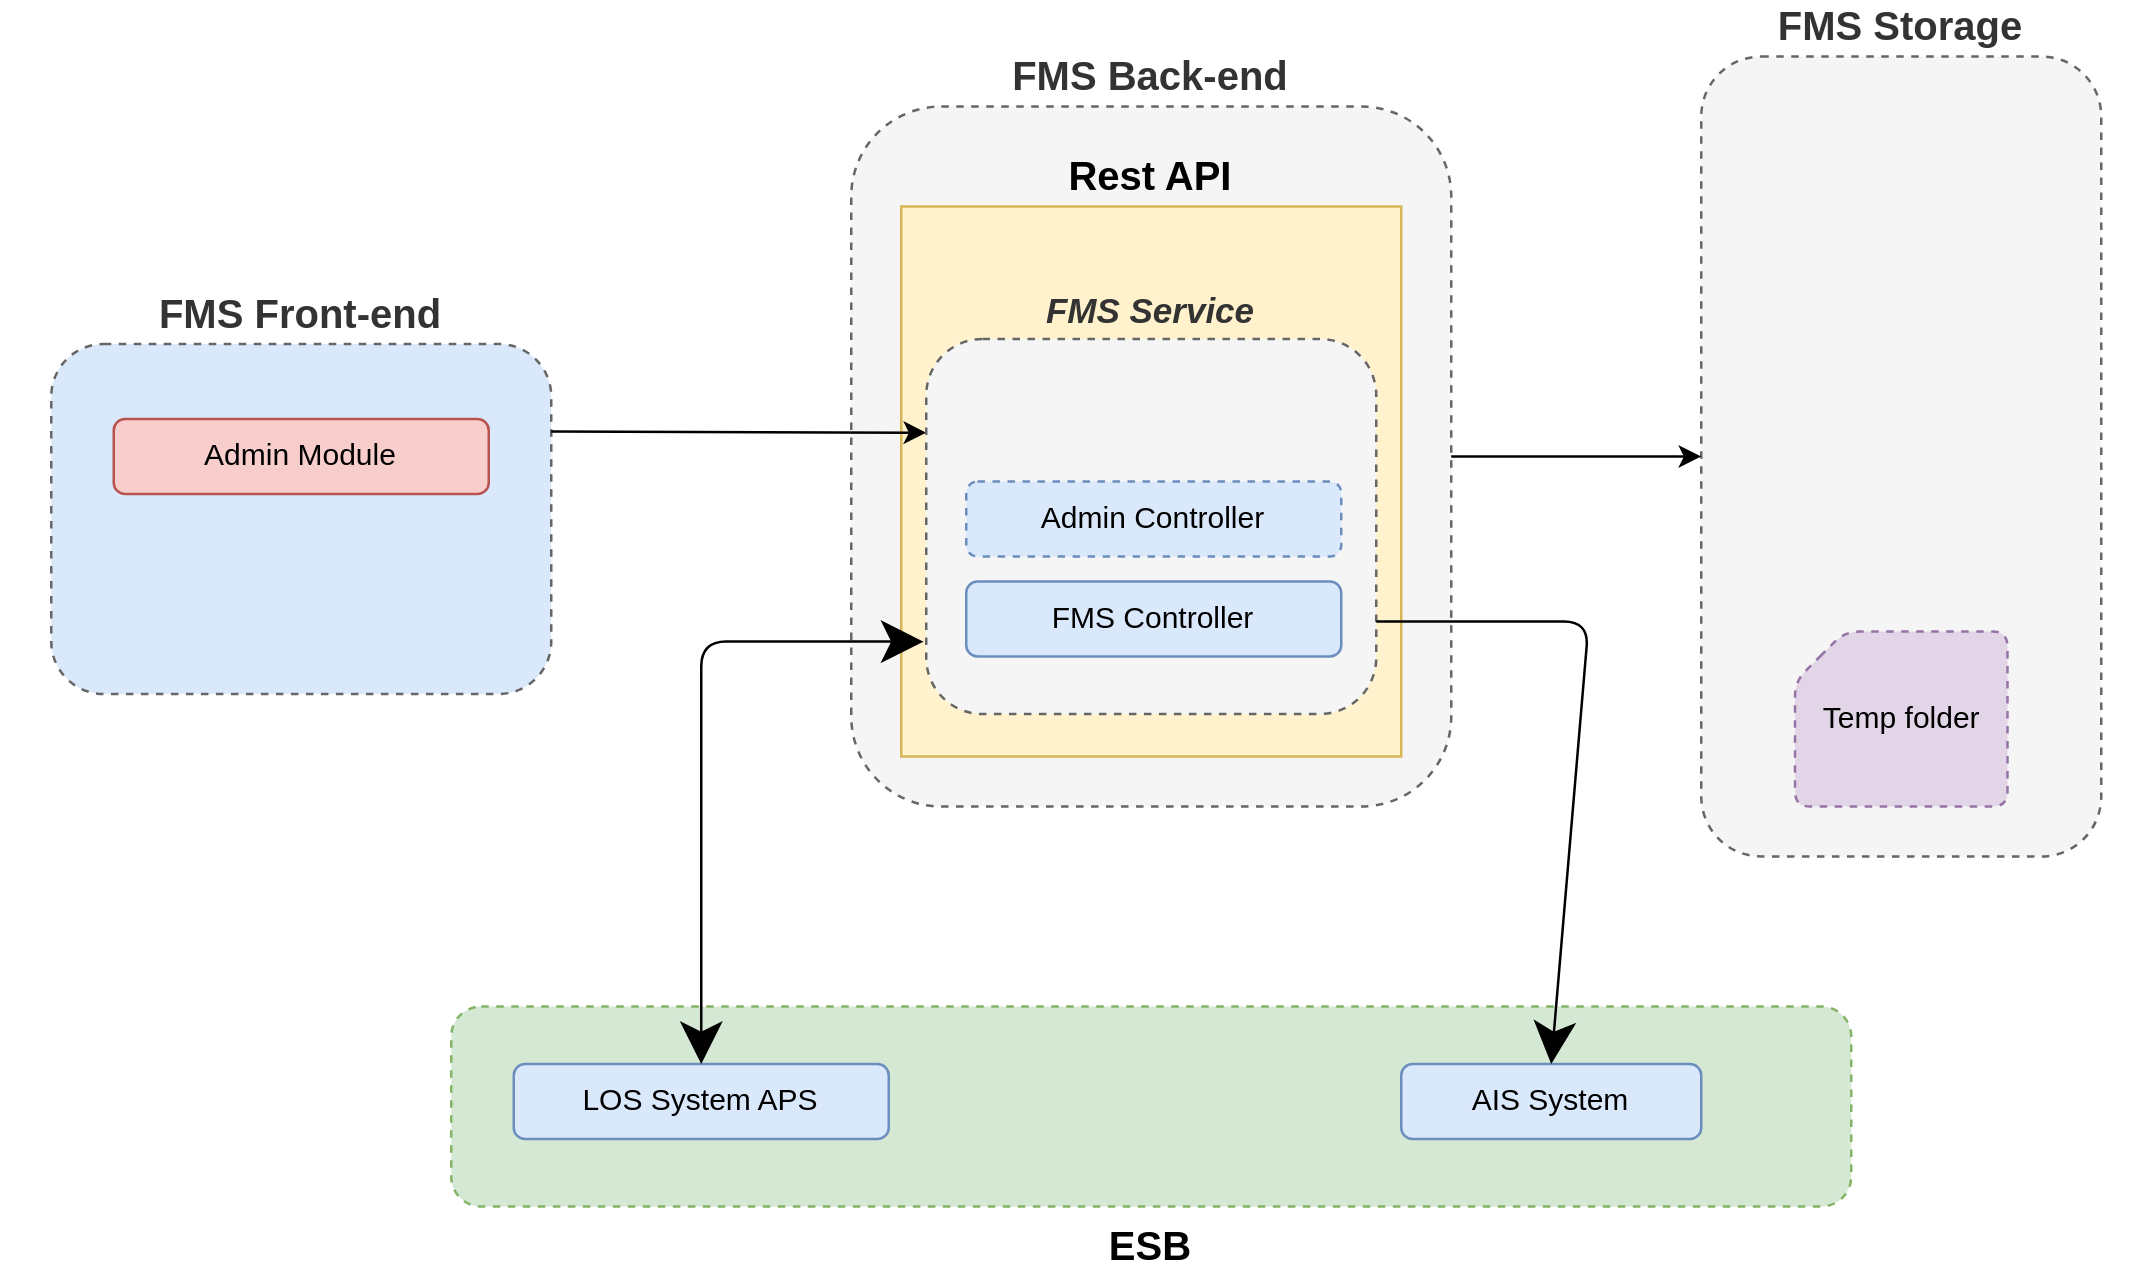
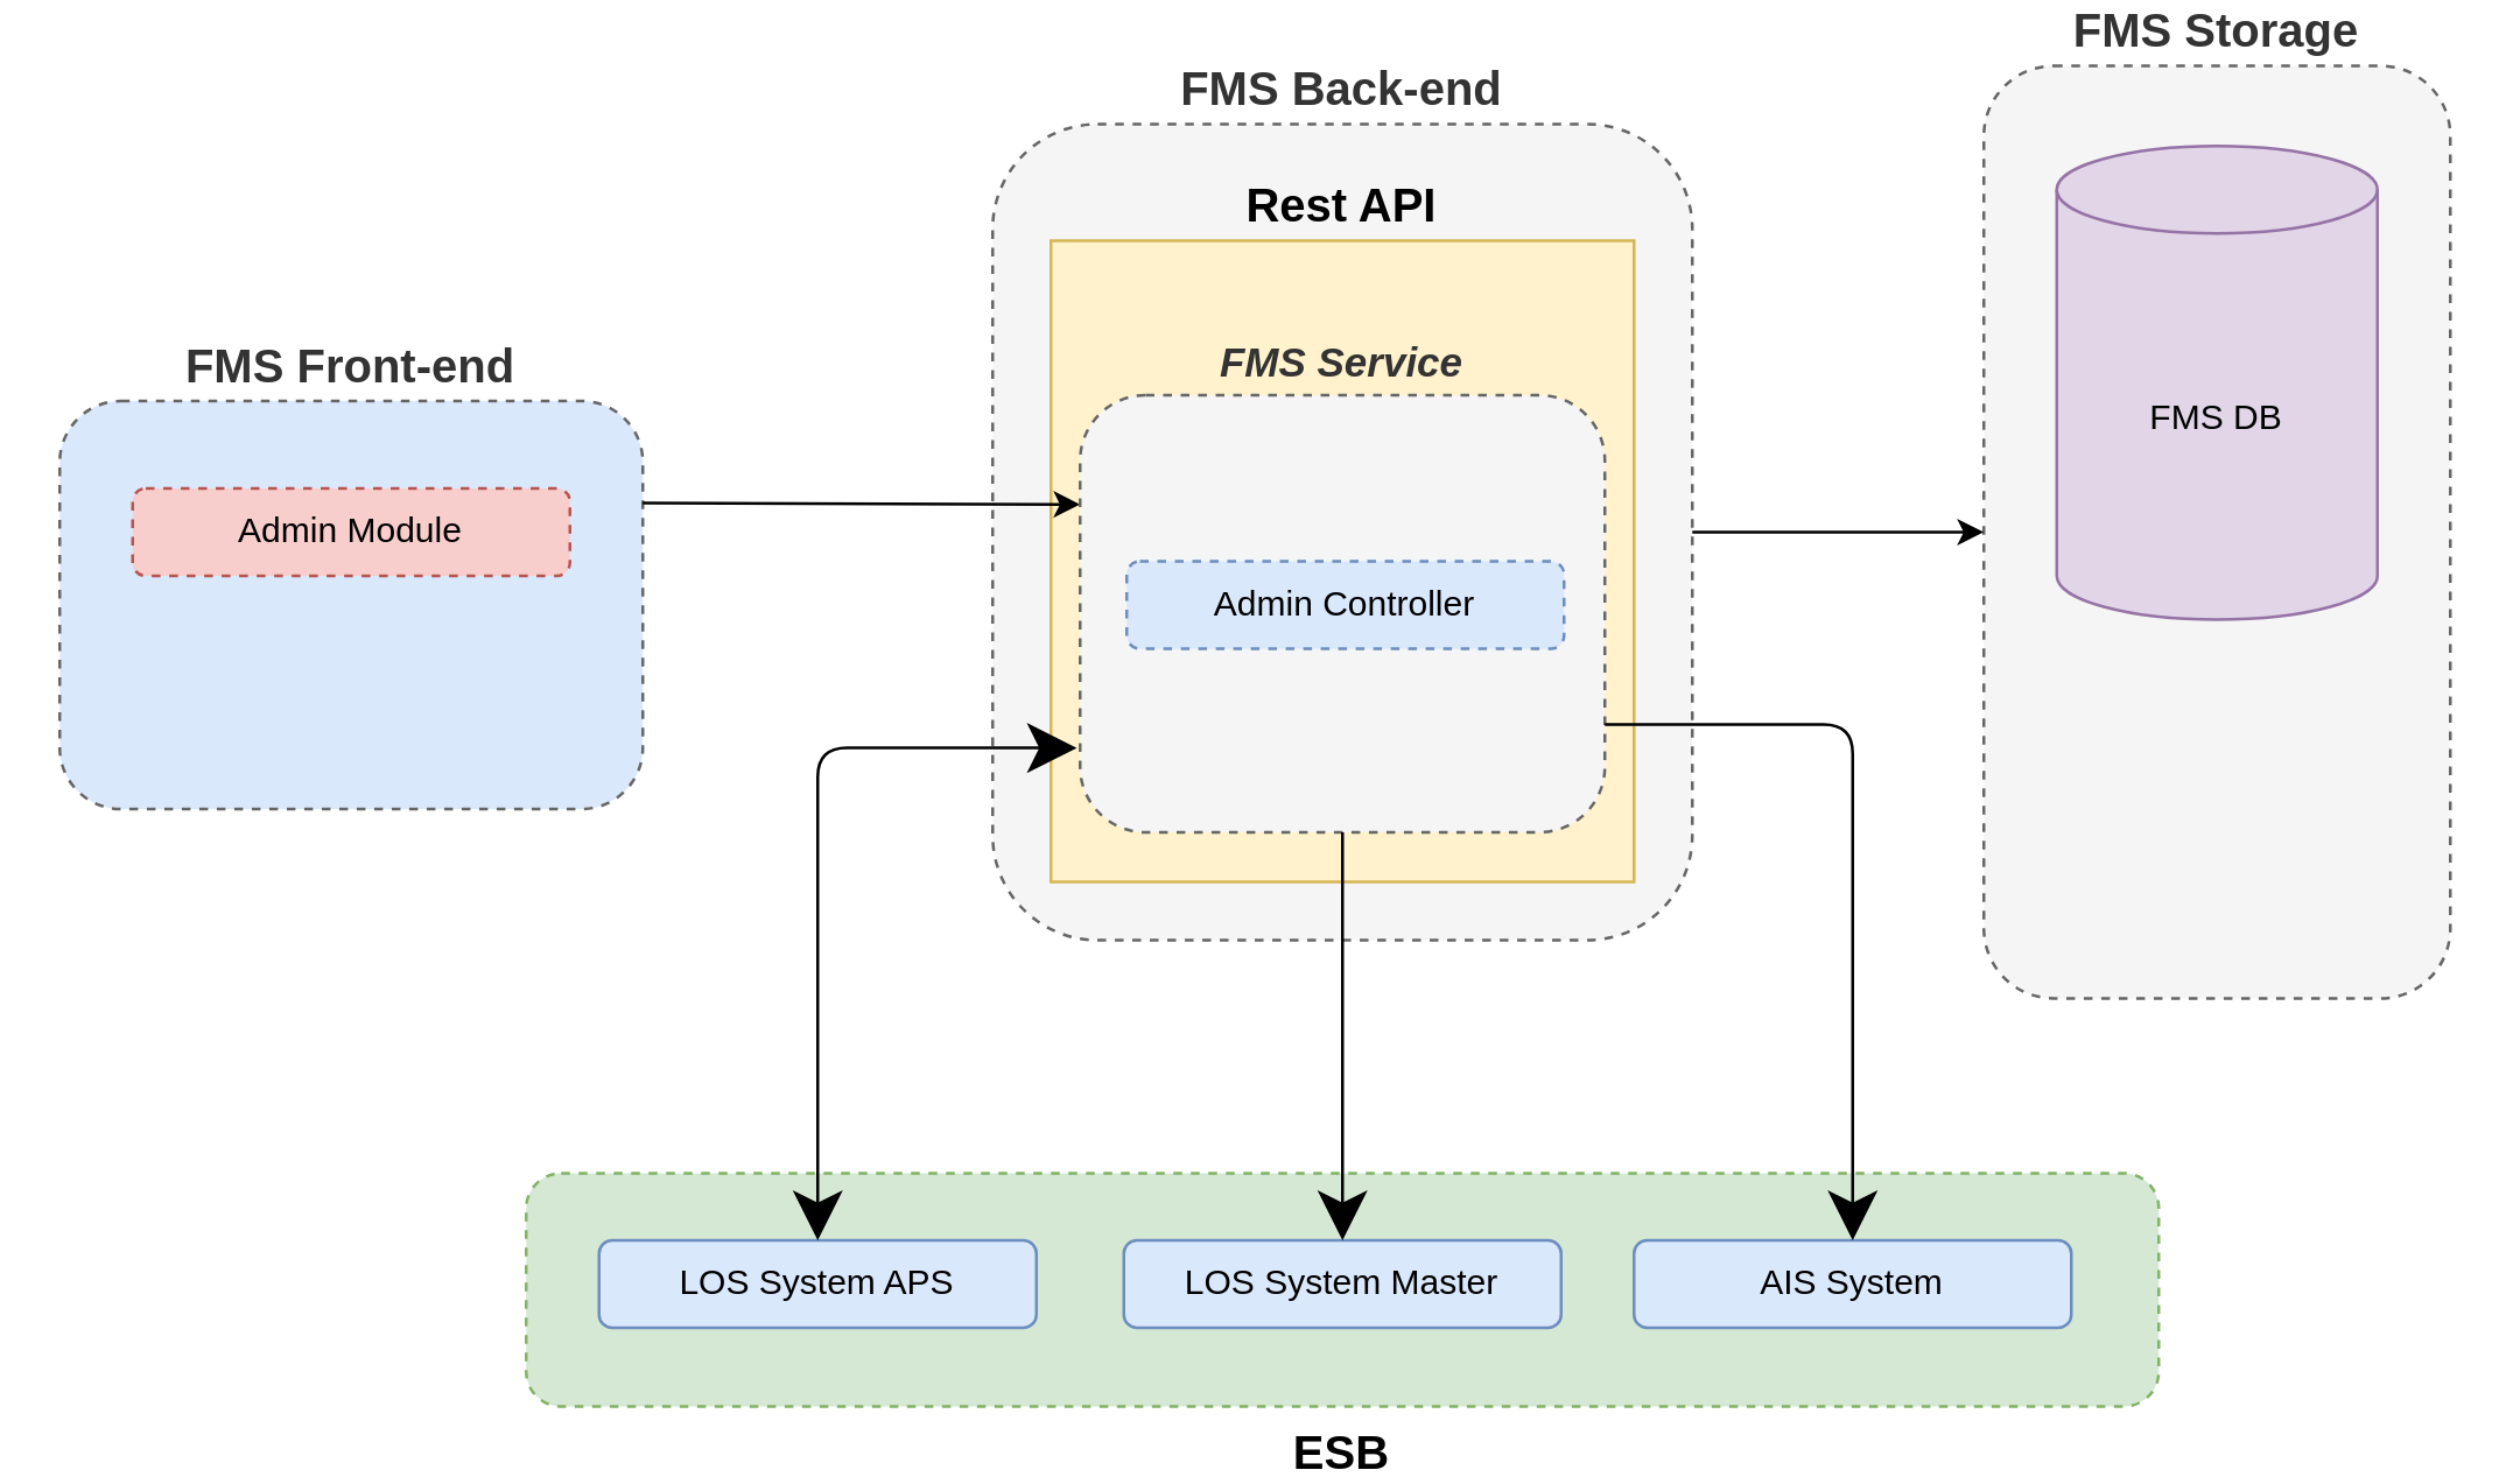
+ <mxCell id="11" value="FMS DB" style="shape=cylinder3;whiteSpace=wrap;html=1;boundedLbl=1;backgroundOutline=1;size=15;rounded=0;fillColor=#e1d5e7;strokeColor=#9673a6;" parent="1" vertex="1"><mxGeometry x="705" y="47.5" width="110" height="162.5" as="geometry" /></mxCell>
- <mxCell id="3" value="Admin Module" style="rounded=1;whiteSpace=wrap;html=1;fillColor=#f8cecc;strokeColor=#b85450;" parent="1" vertex="1"><mxGeometry x="45" y="165" width="150" height="30" as="geometry" /></mxCell>
+ <mxCell id="3" value="Admin Module" style="rounded=1;whiteSpace=wrap;html=1;fillColor=#f8cecc;strokeColor=#b85450;dashed=1;" parent="1" vertex="1"><mxGeometry x="45" y="165" width="150" height="30" as="geometry" /></mxCell>
- <mxCell id="9" value="FMS Controller" style="rounded=1;whiteSpace=wrap;html=1;fillColor=#dae8fc;strokeColor=#6c8ebf;" parent="1" vertex="1"><mxGeometry x="386" y="230" width="150" height="30" as="geometry" /></mxCell>
- <mxCell id="14" value="Temp folder" style="verticalLabelPosition=middle;verticalAlign=middle;html=1;shape=card;whiteSpace=wrap;size=20;arcSize=12;rounded=1;dashed=1;labelPosition=center;align=center;fillColor=#e1d5e7;strokeColor=#9673a6;" parent="1" vertex="1"><mxGeometry x="717.5" y="250" width="85" height="70" as="geometry" /></mxCell>
+ <mxCell id="18" value="" style="endArrow=classic;html=1;labelBackgroundColor=none;fontSize=20;fontColor=#000000;startSize=14;endSize=14;sourcePerimeterSpacing=8;targetPerimeterSpacing=8;strokeColor=default;exitX=0.5;exitY=1;exitDx=0;exitDy=0;entryX=0.5;entryY=0;entryDx=0;entryDy=0;" parent="1" source="7" target="16" edge="1"><mxGeometry width="50" height="50" relative="1" as="geometry"><mxPoint x="330" y="480" as="sourcePoint" /><mxPoint x="460" y="420" as="targetPoint" /></mxGeometry></mxCell>
+ <mxCell id="16" value="LOS System Master" style="rounded=1;whiteSpace=wrap;html=1;fillColor=#dae8fc;strokeColor=#6c8ebf;" parent="1" vertex="1"><mxGeometry x="385" y="423" width="150" height="30" as="geometry" /></mxCell>
- <mxCell id="19" value="AIS System" style="rounded=1;whiteSpace=wrap;html=1;fillColor=#dae8fc;strokeColor=#6c8ebf;" parent="1" vertex="1"><mxGeometry x="560" y="423" width="120" height="30" as="geometry" /></mxCell>
+ <mxCell id="19" value="AIS System" style="rounded=1;whiteSpace=wrap;html=1;fillColor=#dae8fc;strokeColor=#6c8ebf;" parent="1" vertex="1"><mxGeometry x="560" y="423" width="150" height="30" as="geometry" /></mxCell>
